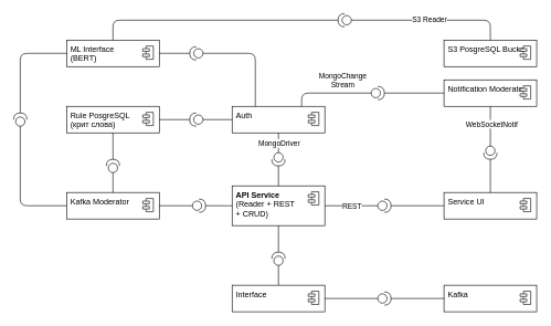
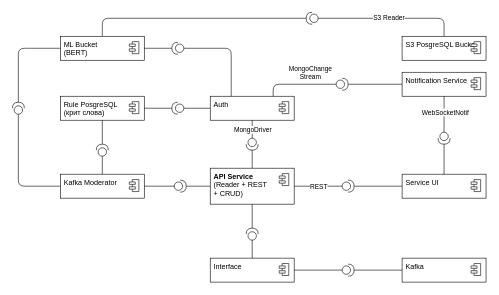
- <mxCell id="13" value="ML Interface&amp;nbsp;&lt;div&gt;(BERT)&lt;/div&gt;" style="html=1;align=left;spacingLeft=4;verticalAlign=top;strokeColor=none;fillColor=none;whiteSpace=wrap;" parent="12" vertex="1"><mxGeometry width="140" height="40" as="geometry" /></mxCell>
+ <mxCell id="13" value="ML Bucket&amp;nbsp;&lt;div&gt;(BERT)&lt;/div&gt;" style="html=1;align=left;spacingLeft=4;verticalAlign=top;strokeColor=none;fillColor=none;whiteSpace=wrap;" parent="12" vertex="1"><mxGeometry width="140" height="40" as="geometry" /></mxCell>
- <mxCell id="16" value="Notification Moderator" style="html=1;align=left;spacingLeft=4;verticalAlign=top;strokeColor=none;fillColor=none;whiteSpace=wrap;" parent="15" vertex="1"><mxGeometry width="140" height="40" as="geometry" /></mxCell>
+ <mxCell id="16" value="Notification Service" style="html=1;align=left;spacingLeft=4;verticalAlign=top;strokeColor=none;fillColor=none;whiteSpace=wrap;" parent="15" vertex="1"><mxGeometry width="140" height="40" as="geometry" /></mxCell>
